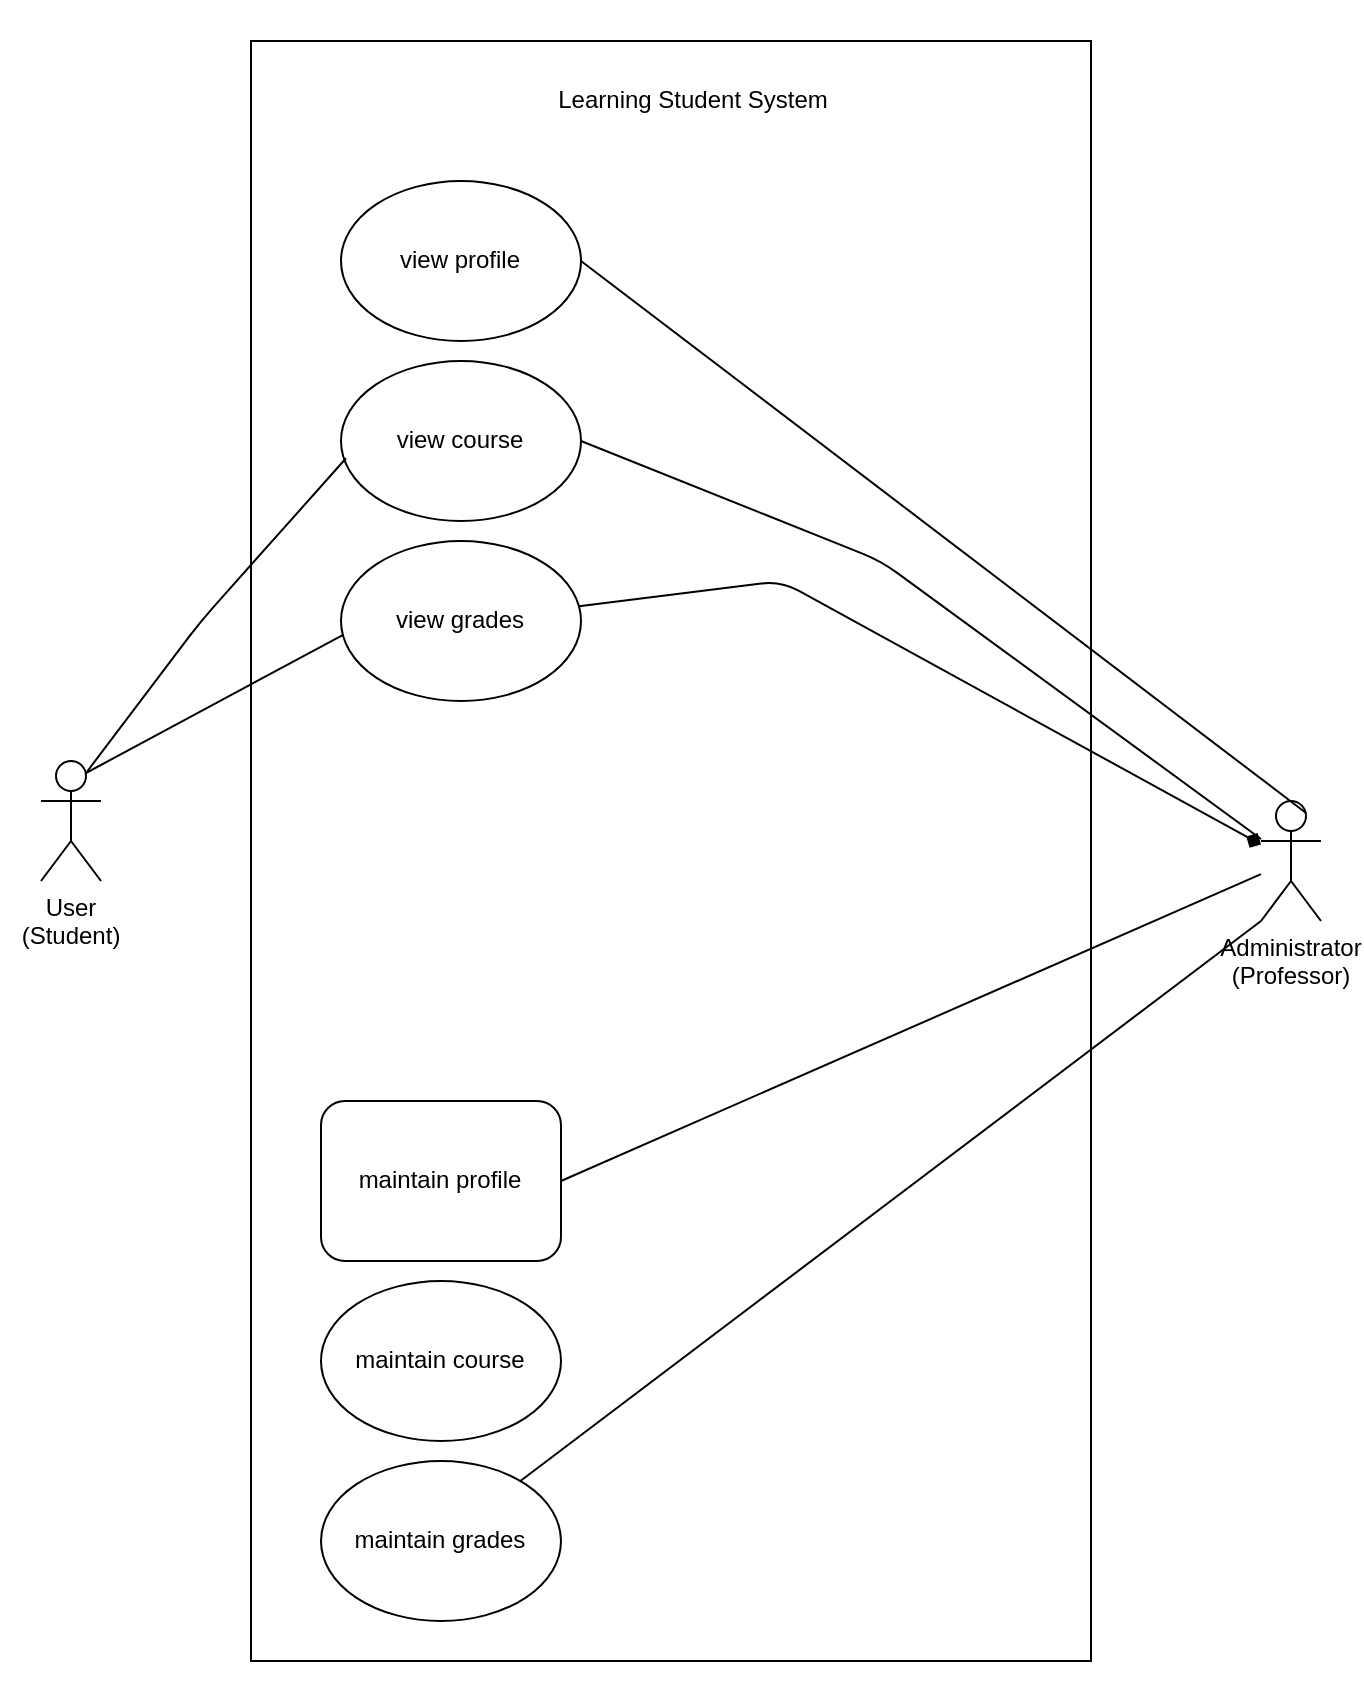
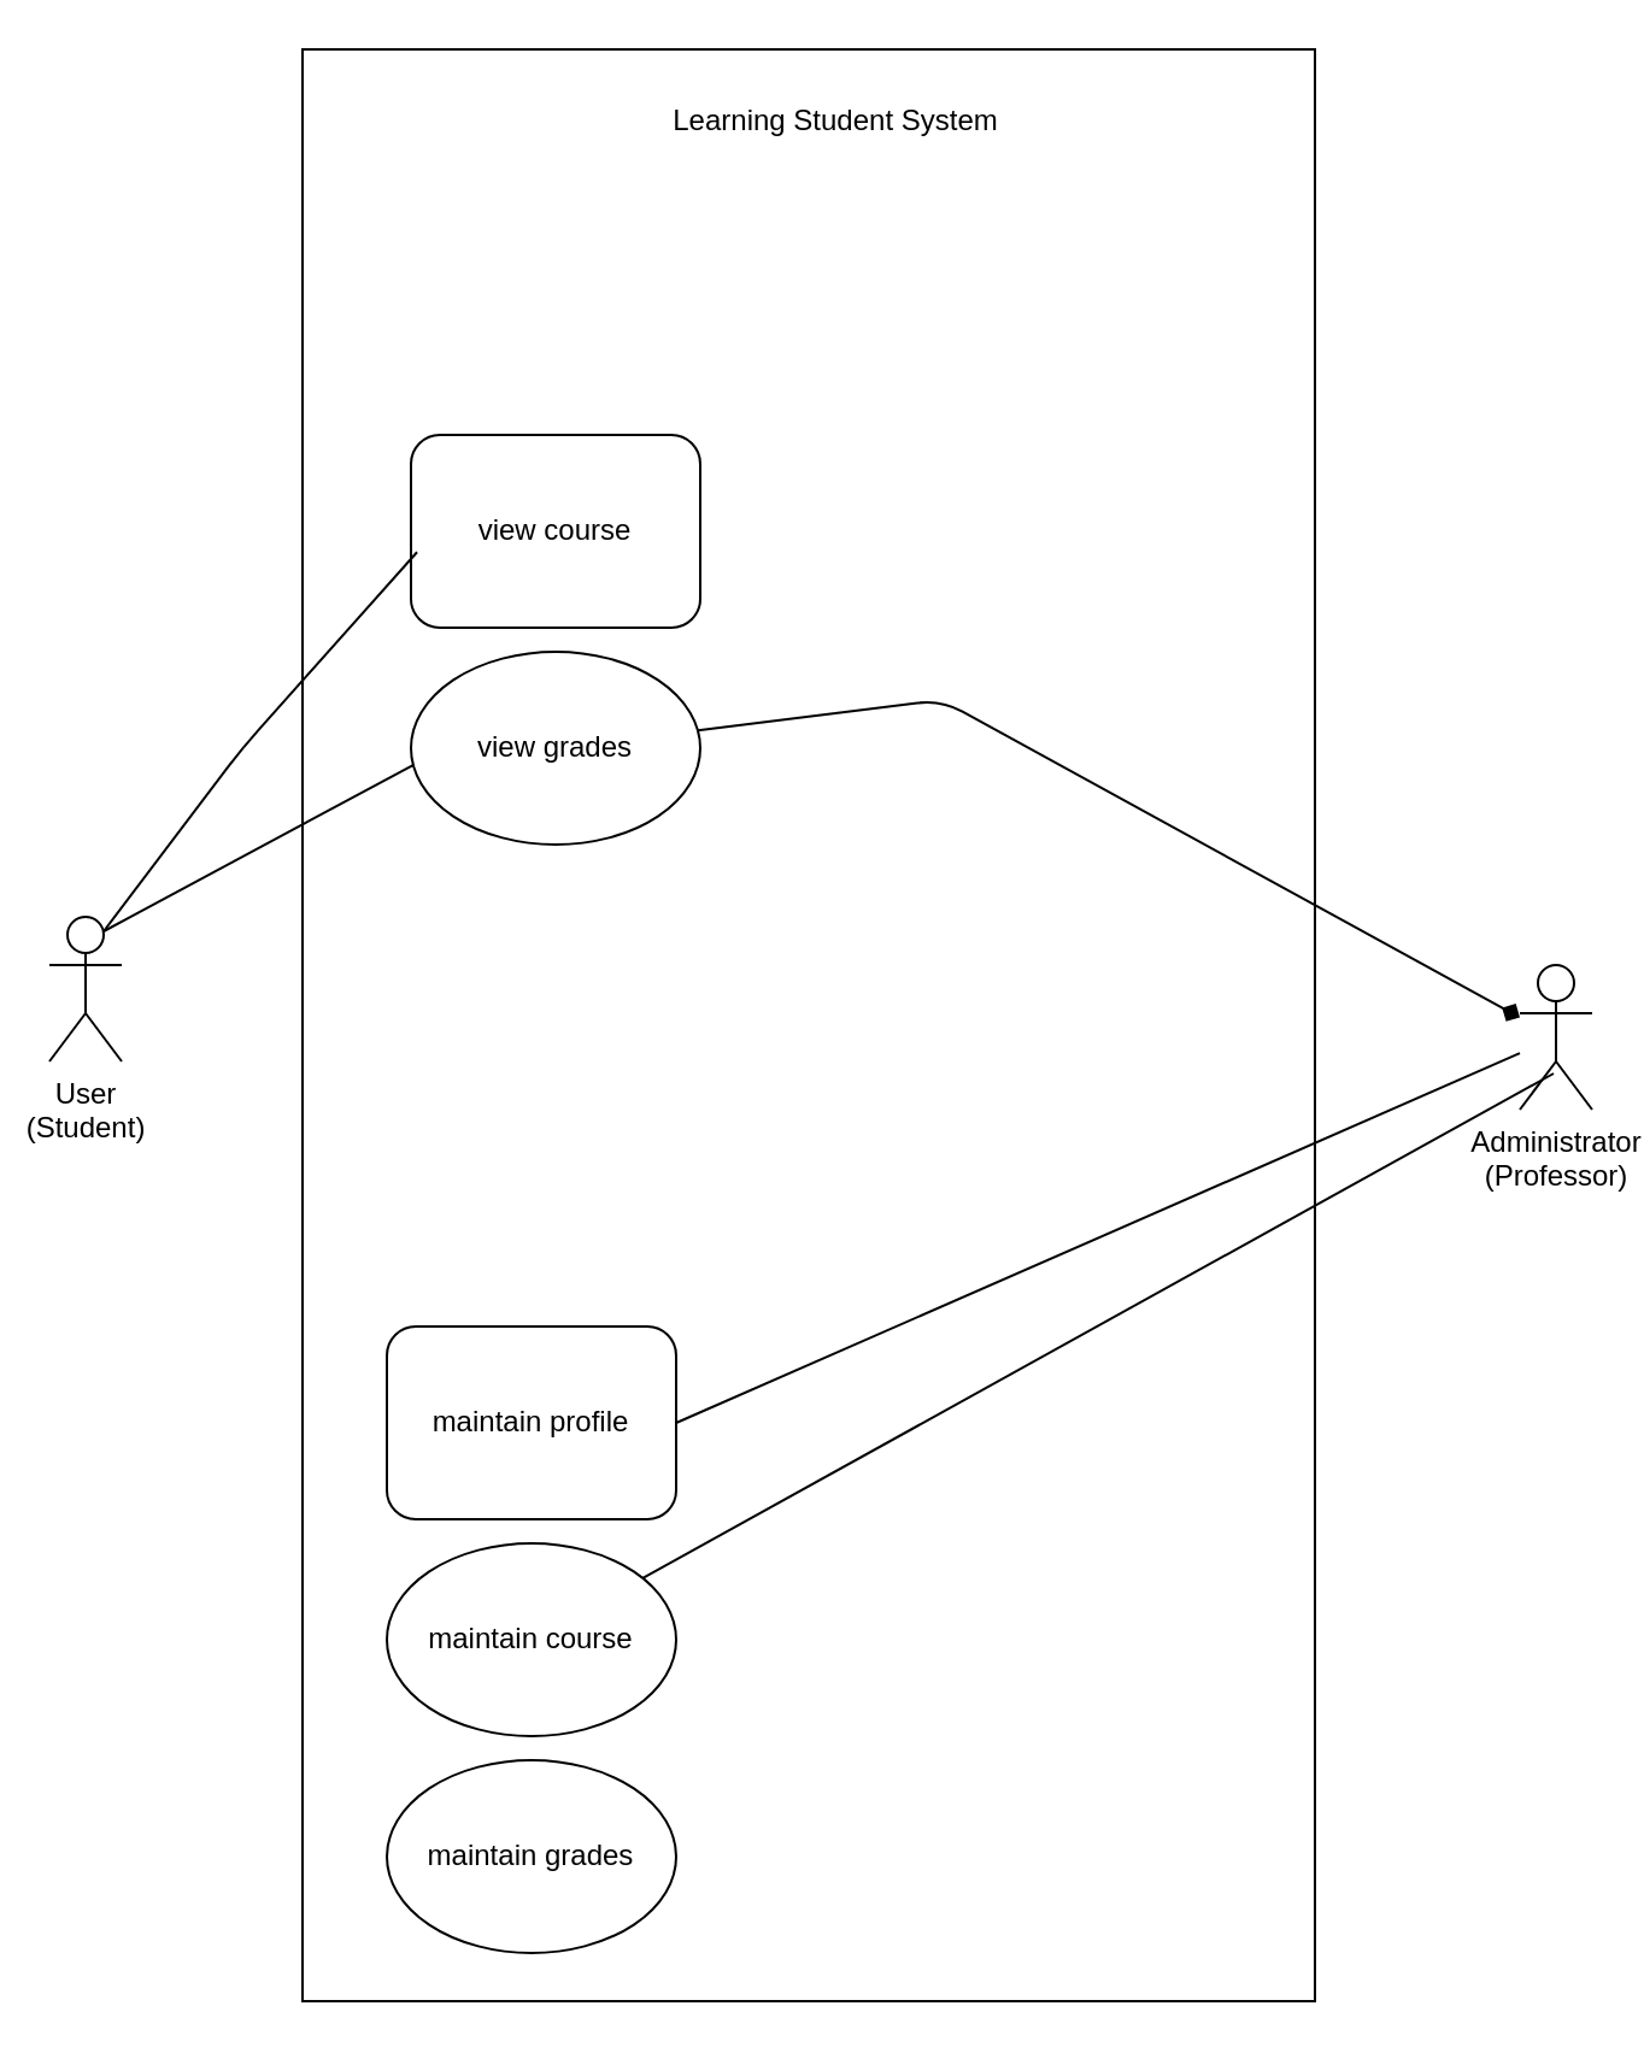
- <mxCell id="5" value="view profile" style="ellipse;whiteSpace=wrap;html=1;" vertex="1" parent="1"><mxGeometry x="170" y="90" width="120" height="80" as="geometry" /></mxCell>
- <mxCell id="3" value="view course" style="ellipse;whiteSpace=wrap;html=1;" vertex="1" parent="1"><mxGeometry x="170" y="180" width="120" height="80" as="geometry" /></mxCell>
+ <mxCell id="3" value="view course" style="whiteSpace=wrap;html=1;rounded=1;" vertex="1" parent="1"><mxGeometry x="170" y="180" width="120" height="80" as="geometry" /></mxCell>
- <mxCell id="12" value="" style="endArrow=none;html=1;exitX=1;exitY=0.5;exitDx=0;exitDy=0;entryX=0.75;entryY=0.1;entryDx=0;entryDy=0;entryPerimeter=0;" edge="1" parent="1" source="5" target="8"><mxGeometry width="50" height="50" relative="1" as="geometry"><mxPoint x="410" y="170" as="sourcePoint" /><mxPoint x="440" y="210" as="targetPoint" /><Array as="points" /></mxGeometry></mxCell>
- <mxCell id="19" value="" style="endArrow=none;html=1;exitX=1;exitY=0.5;exitDx=0;exitDy=0;" edge="1" parent="1" source="3" target="8"><mxGeometry width="50" height="50" relative="1" as="geometry"><mxPoint x="427.937" y="390.399" as="sourcePoint" /><mxPoint x="520" y="400" as="targetPoint" /><Array as="points"><mxPoint x="440" y="280" /></Array></mxGeometry></mxCell>
+ <mxCell id="16" value="" style="endArrow=none;html=1;entryX=0.467;entryY=0.75;entryDx=0;entryDy=0;entryPerimeter=0;" edge="1" parent="1" source="9" target="8"><mxGeometry width="50" height="50" relative="1" as="geometry"><mxPoint x="510" y="550" as="sourcePoint" /><mxPoint x="610" y="490" as="targetPoint" /><Array as="points" /></mxGeometry></mxCell>
- <mxCell id="17" value="" style="endArrow=none;html=1;entryX=0;entryY=1;entryDx=0;entryDy=0;entryPerimeter=0;" edge="1" parent="1" source="6" target="8"><mxGeometry width="50" height="50" relative="1" as="geometry"><mxPoint x="520" y="550" as="sourcePoint" /><mxPoint x="570" y="500" as="targetPoint" /></mxGeometry></mxCell>
